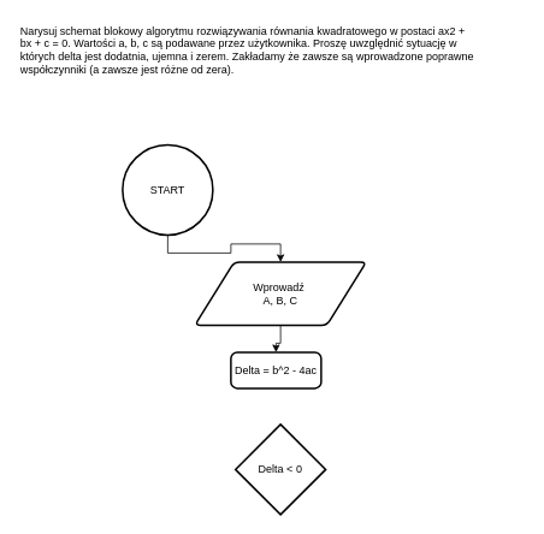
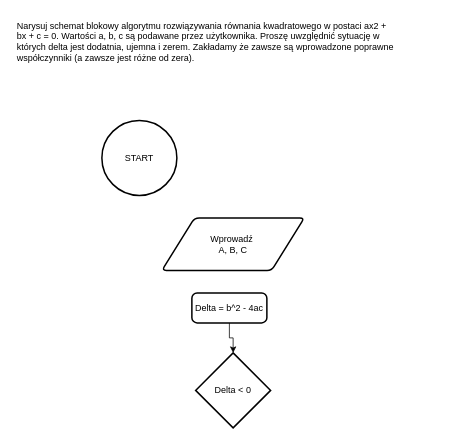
- <mxCell id="3" value="" style="edgeStyle=orthogonalEdgeStyle;rounded=0;orthogonalLoop=1;jettySize=auto;html=1;" edge="1" parent="1" source="4" target="6"><mxGeometry relative="1" as="geometry" /></mxCell>
- <mxCell id="5" value="" style="edgeStyle=orthogonalEdgeStyle;rounded=0;orthogonalLoop=1;jettySize=auto;html=1;" edge="1" parent="1" source="6" target="8"><mxGeometry relative="1" as="geometry" /></mxCell>
+ <mxCell id="7" value="" style="edgeStyle=orthogonalEdgeStyle;rounded=0;orthogonalLoop=1;jettySize=auto;html=1;" edge="1" parent="1" source="8" target="9"><mxGeometry relative="1" as="geometry" /></mxCell>
